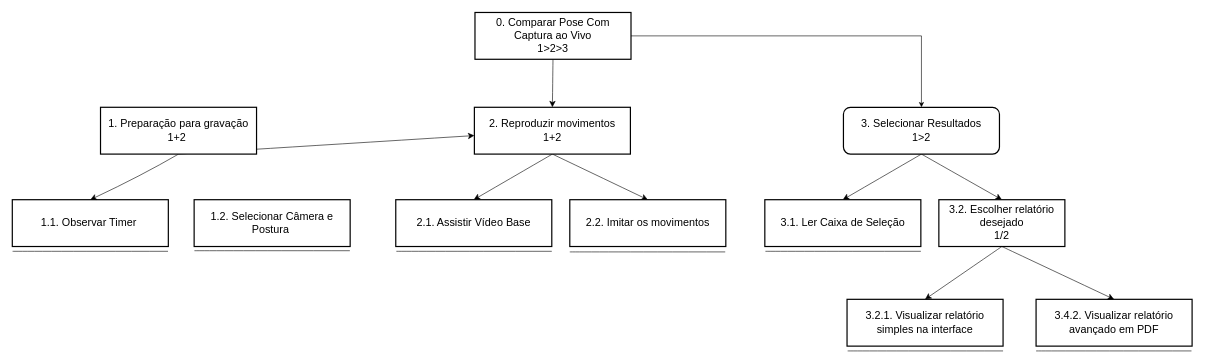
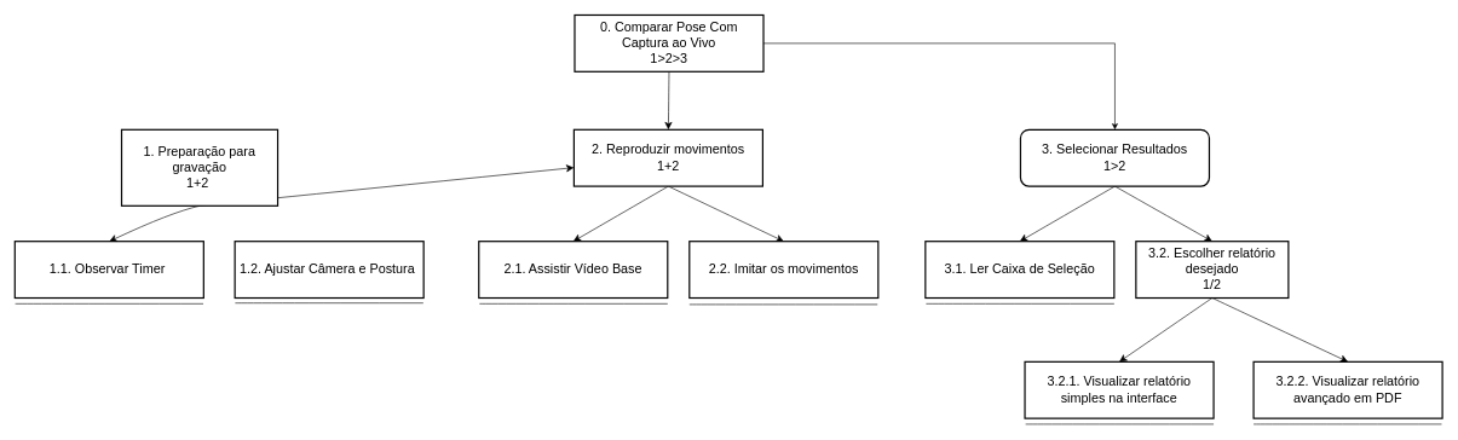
- <mxCell id="9" value="1. Preparação para gravação&#10;1+2 " style="whiteSpace=wrap;strokeWidth=2;fontSize=18;" parent="1" vertex="1"><mxGeometry x="167" y="178" width="260" height="78" as="geometry" /></mxCell>
+ <mxCell id="9" value="1. Preparação para gravação&#10;1+2 " style="whiteSpace=wrap;strokeWidth=2;fontSize=18;" parent="1" vertex="1"><mxGeometry x="167" y="178" width="215" height="105" as="geometry" /></mxCell>
- <mxCell id="6" value="1.2. Selecionar Câmera e Postura " style="whiteSpace=wrap;strokeWidth=2;fontSize=18;" parent="1" vertex="1"><mxGeometry x="323" y="332" width="260" height="78" as="geometry" /></mxCell>
+ <mxCell id="6" value="1.2. Ajustar Câmera e Postura " style="whiteSpace=wrap;strokeWidth=2;fontSize=18;" parent="1" vertex="1"><mxGeometry x="323" y="332" width="260" height="78" as="geometry" /></mxCell>
- <mxCell id="26" value="3.4.2. Visualizar relatório avançado em PDF" style="whiteSpace=wrap;strokeWidth=2;fontSize=18;" vertex="1" parent="1"><mxGeometry x="1726" y="498" width="260" height="78" as="geometry" /></mxCell>
+ <mxCell id="26" value="3.2.2. Visualizar relatório avançado em PDF" style="whiteSpace=wrap;strokeWidth=2;fontSize=18;" vertex="1" parent="1"><mxGeometry x="1726" y="498" width="260" height="78" as="geometry" /></mxCell>
